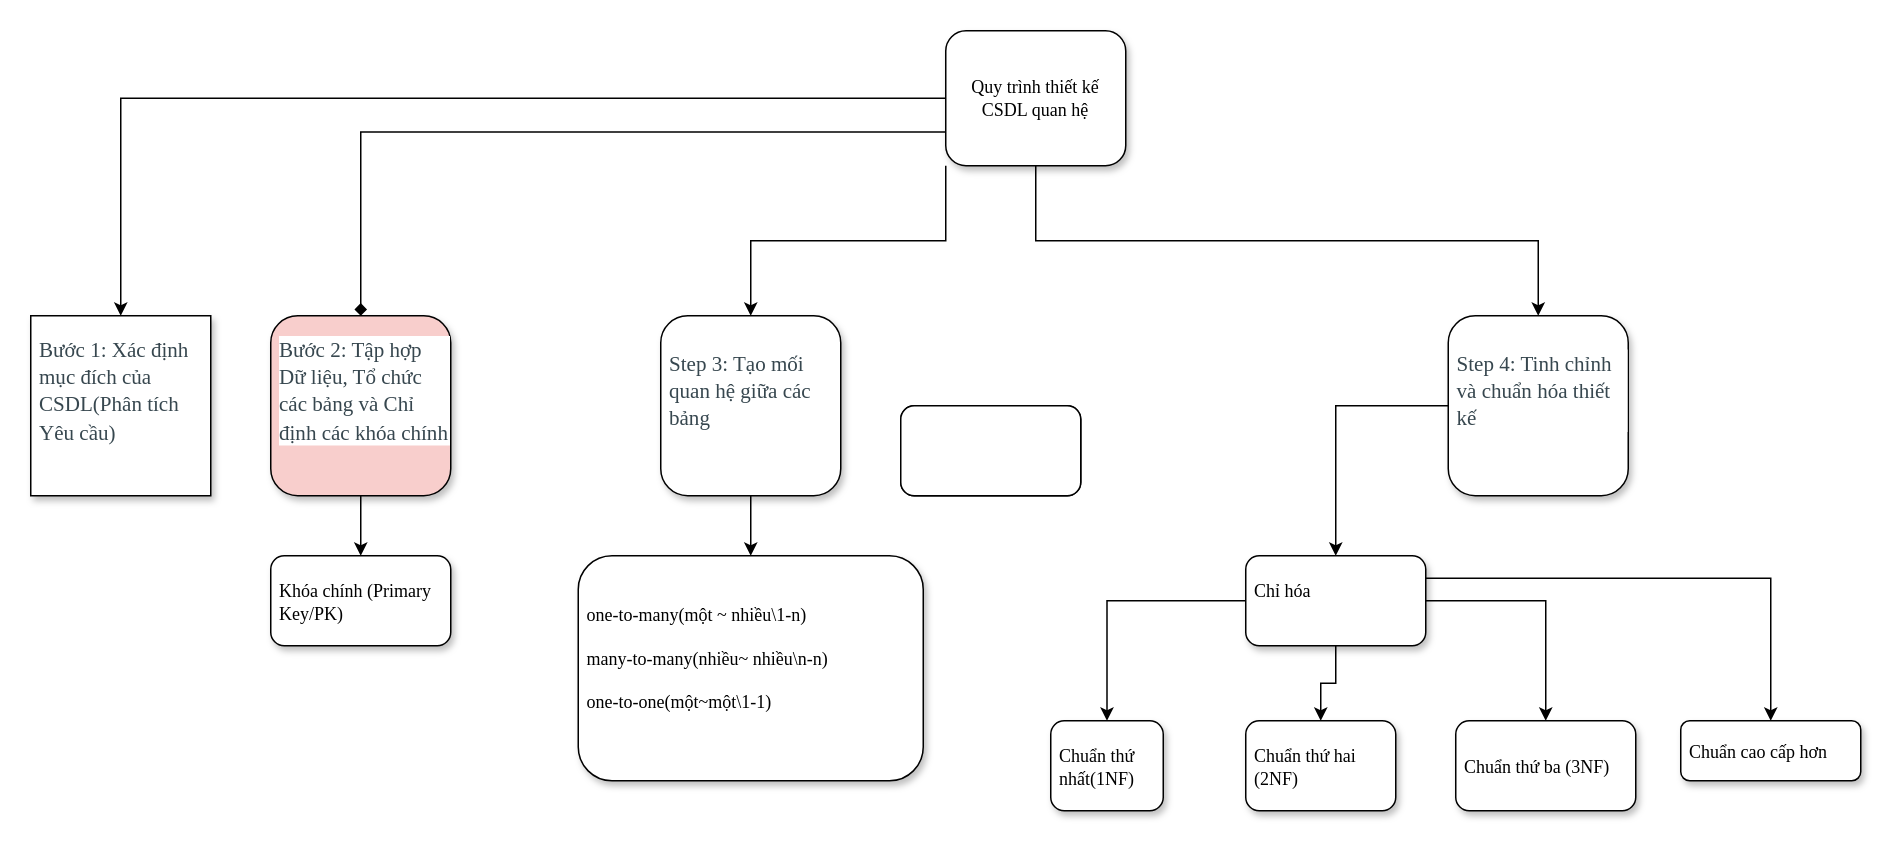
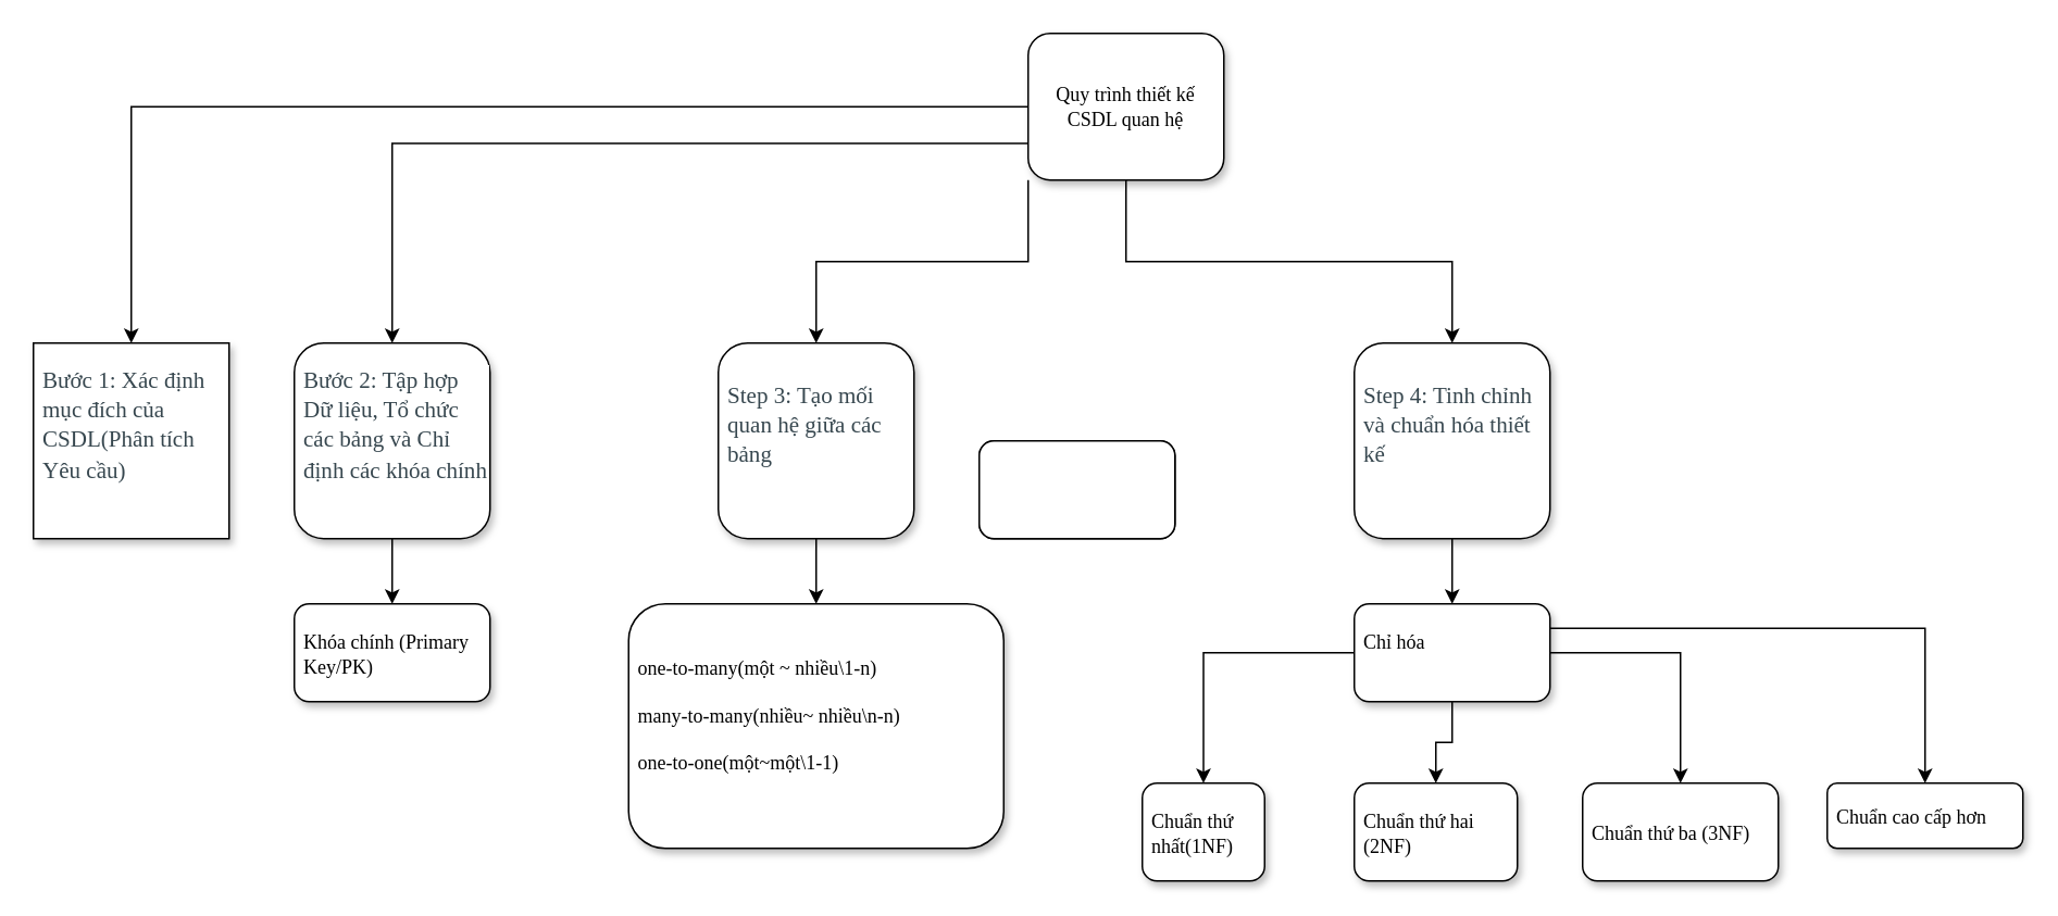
- <mxCell id="3" style="edgeStyle=orthogonalEdgeStyle;rounded=0;orthogonalLoop=1;jettySize=auto;html=1;exitX=0;exitY=0.75;exitDx=0;exitDy=0;entryX=0.5;entryY=0;entryDx=0;entryDy=0;fontSize=12;fontFamily=Times New Roman;endArrow=diamond;" edge="1" parent="1" source="6" target="9"><mxGeometry relative="1" as="geometry" /></mxCell>
+ <mxCell id="3" style="edgeStyle=orthogonalEdgeStyle;rounded=0;orthogonalLoop=1;jettySize=auto;html=1;exitX=0;exitY=0.75;exitDx=0;exitDy=0;entryX=0.5;entryY=0;entryDx=0;entryDy=0;fontSize=12;fontFamily=Times New Roman;" edge="1" parent="1" source="6" target="9"><mxGeometry relative="1" as="geometry" /></mxCell>
- <mxCell id="9" value="&lt;h3 style=&quot;box-sizing: border-box; margin-top: 0px; margin-bottom: 0.5rem; line-height: 1.3; background-color: rgb(255, 255, 255); color: rgb(55, 71, 79);&quot; id=&quot;yui_3_17_2_1_1741954542549_21&quot; dir=&quot;ltr&quot;&gt;&lt;font color=&quot;#37474f&quot;&gt;&lt;span style=&quot;font-weight: 400;&quot;&gt;Bước 2: Tập hợp Dữ liệu, Tổ chức các bảng và Chỉ định các khóa chính&lt;/span&gt;&lt;/font&gt;&lt;/h3&gt;&lt;div&gt;&lt;br&gt;&lt;/div&gt;" style="whiteSpace=wrap;html=1;rounded=1;shadow=1;labelBackgroundColor=none;strokeWidth=1;fontFamily=Times New Roman;fontSize=12;align=left;spacingTop=1;spacingLeft=4;fillColor=#f8cecc;" vertex="1" parent="1"><mxGeometry x="180" y="210" width="120" height="120" as="geometry" /></mxCell>
+ <mxCell id="9" value="&lt;h3 style=&quot;box-sizing: border-box; margin-top: 0px; margin-bottom: 0.5rem; line-height: 1.3; background-color: rgb(255, 255, 255); color: rgb(55, 71, 79);&quot; id=&quot;yui_3_17_2_1_1741954542549_21&quot; dir=&quot;ltr&quot;&gt;&lt;font color=&quot;#37474f&quot;&gt;&lt;span style=&quot;font-weight: 400;&quot;&gt;Bước 2: Tập hợp Dữ liệu, Tổ chức các bảng và Chỉ định các khóa chính&lt;/span&gt;&lt;/font&gt;&lt;/h3&gt;&lt;div&gt;&lt;br&gt;&lt;/div&gt;" style="whiteSpace=wrap;html=1;rounded=1;shadow=1;labelBackgroundColor=none;strokeWidth=1;fontFamily=Times New Roman;fontSize=12;align=left;spacingTop=1;spacingLeft=4;" vertex="1" parent="1"><mxGeometry x="180" y="210" width="120" height="120" as="geometry" /></mxCell>
- <mxCell id="15" value="&lt;h3 style=&quot;box-sizing: border-box; margin-top: 0px; margin-bottom: 0.5rem; line-height: 1.3; background-color: rgb(255, 255, 255); color: rgb(55, 71, 79);&quot; id=&quot;yui_3_17_2_1_1741954542549_21&quot; dir=&quot;ltr&quot;&gt;&lt;font color=&quot;#37474f&quot;&gt;&lt;span style=&quot;font-weight: 400;&quot;&gt;Step 4: Tinh chỉnh và chuẩn hóa thiết kế&lt;/span&gt;&lt;/font&gt;&lt;/h3&gt;&lt;div&gt;&lt;br&gt;&lt;/div&gt;" style="whiteSpace=wrap;html=1;rounded=1;shadow=1;labelBackgroundColor=none;strokeWidth=1;fontFamily=Times New Roman;fontSize=12;align=left;spacingTop=1;spacingLeft=4;" vertex="1" parent="1"><mxGeometry x="965" y="210" width="120" height="120" as="geometry" /></mxCell>
+ <mxCell id="15" value="&lt;h3 style=&quot;box-sizing: border-box; margin-top: 0px; margin-bottom: 0.5rem; line-height: 1.3; background-color: rgb(255, 255, 255); color: rgb(55, 71, 79);&quot; id=&quot;yui_3_17_2_1_1741954542549_21&quot; dir=&quot;ltr&quot;&gt;&lt;font color=&quot;#37474f&quot;&gt;&lt;span style=&quot;font-weight: 400;&quot;&gt;Step 4: Tinh chỉnh và chuẩn hóa thiết kế&lt;/span&gt;&lt;/font&gt;&lt;/h3&gt;&lt;div&gt;&lt;br&gt;&lt;/div&gt;" style="whiteSpace=wrap;html=1;rounded=1;shadow=1;labelBackgroundColor=none;strokeWidth=1;fontFamily=Times New Roman;fontSize=12;align=left;spacingTop=1;spacingLeft=4;" vertex="1" parent="1"><mxGeometry x="830" y="210" width="120" height="120" as="geometry" /></mxCell>
